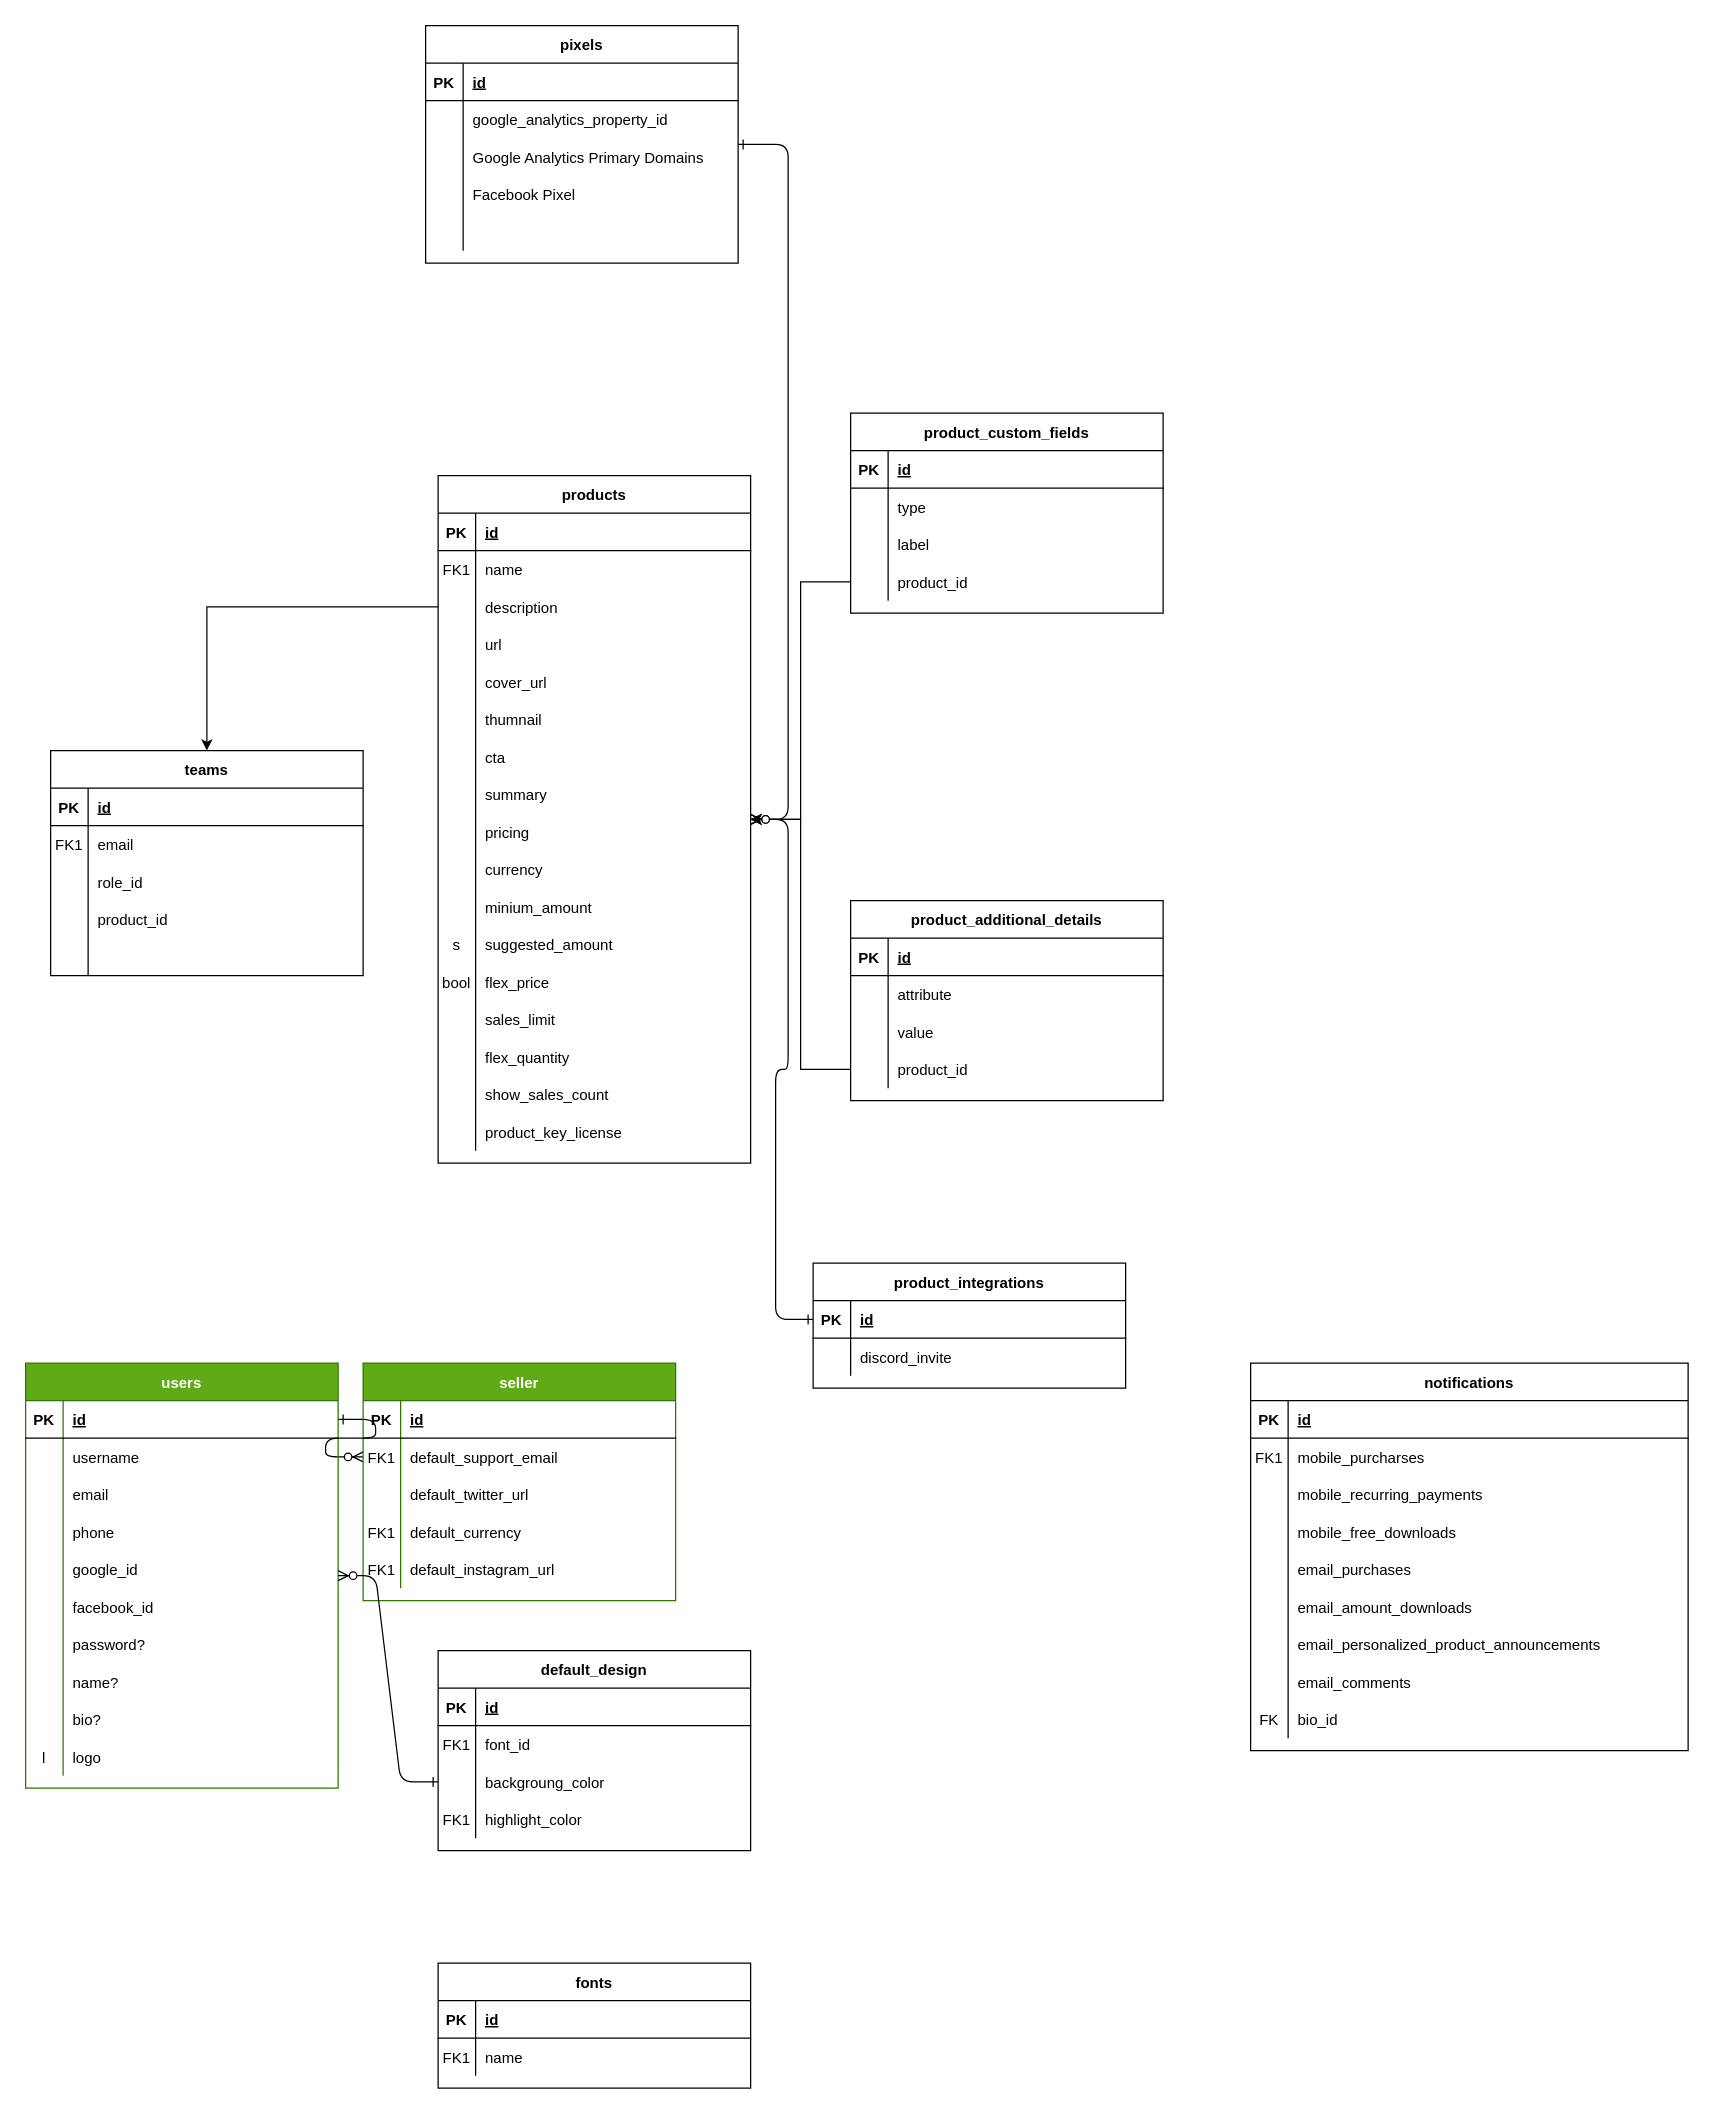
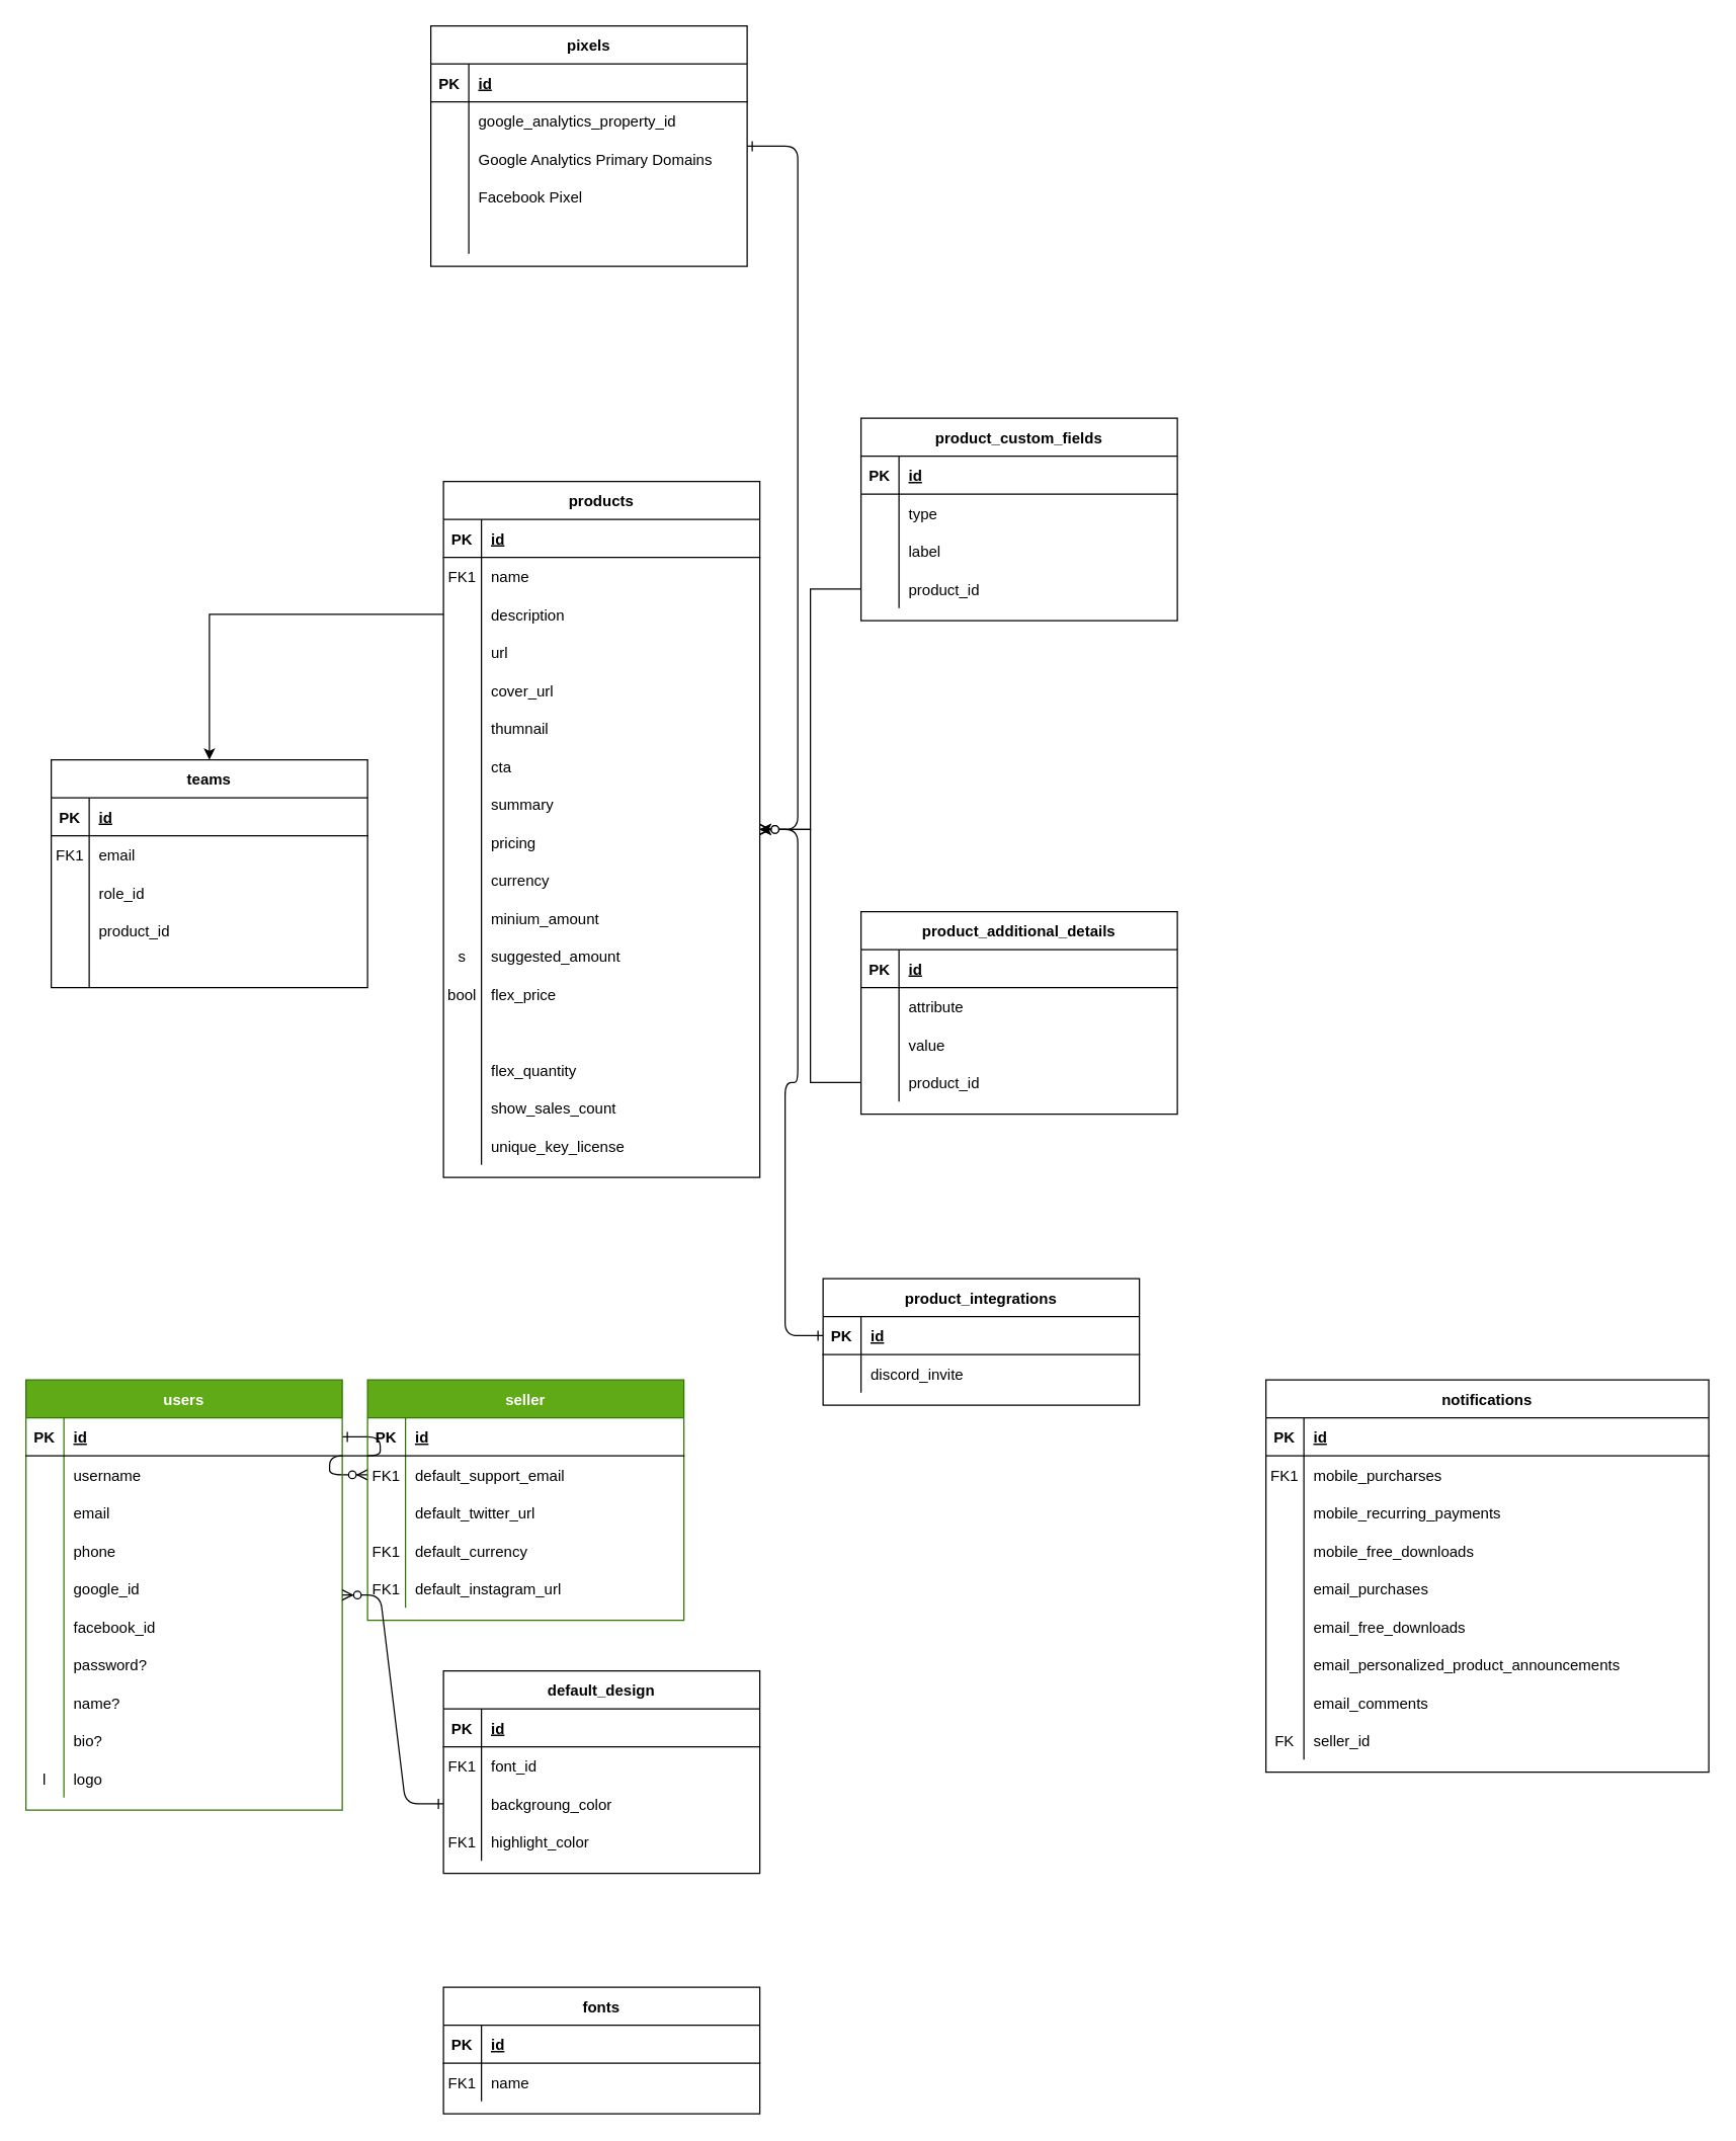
- <mxCell id="133" value="sales_limit" style="shape=partialRectangle;overflow=hidden;connectable=0;fillColor=none;top=0;left=0;bottom=0;right=0;align=left;spacingLeft=6;" parent="131" vertex="1"><mxGeometry x="30" width="220" height="30" as="geometry"><mxRectangle width="220" height="30" as="alternateBounds" /></mxGeometry></mxCell>
- <mxCell id="142" value="product_key_license" style="shape=partialRectangle;overflow=hidden;connectable=0;fillColor=none;top=0;left=0;bottom=0;right=0;align=left;spacingLeft=6;" parent="140" vertex="1"><mxGeometry x="30" width="220" height="30" as="geometry"><mxRectangle width="220" height="30" as="alternateBounds" /></mxGeometry></mxCell>
+ <mxCell id="142" value="unique_key_license" style="shape=partialRectangle;overflow=hidden;connectable=0;fillColor=none;top=0;left=0;bottom=0;right=0;align=left;spacingLeft=6;" parent="140" vertex="1"><mxGeometry x="30" width="220" height="30" as="geometry"><mxRectangle width="220" height="30" as="alternateBounds" /></mxGeometry></mxCell>
- <mxCell id="68" value="email_amount_downloads" style="shape=partialRectangle;overflow=hidden;connectable=0;fillColor=none;top=0;left=0;bottom=0;right=0;align=left;spacingLeft=6;" parent="66" vertex="1"><mxGeometry x="30" width="320" height="30" as="geometry"><mxRectangle width="320" height="30" as="alternateBounds" /></mxGeometry></mxCell>
+ <mxCell id="68" value="email_free_downloads" style="shape=partialRectangle;overflow=hidden;connectable=0;fillColor=none;top=0;left=0;bottom=0;right=0;align=left;spacingLeft=6;" parent="66" vertex="1"><mxGeometry x="30" width="320" height="30" as="geometry"><mxRectangle width="320" height="30" as="alternateBounds" /></mxGeometry></mxCell>
- <mxCell id="77" value="bio_id" style="shape=partialRectangle;overflow=hidden;connectable=0;fillColor=none;top=0;left=0;bottom=0;right=0;align=left;spacingLeft=6;" parent="75" vertex="1"><mxGeometry x="30" width="320" height="30" as="geometry"><mxRectangle width="320" height="30" as="alternateBounds" /></mxGeometry></mxCell>
+ <mxCell id="77" value="seller_id" style="shape=partialRectangle;overflow=hidden;connectable=0;fillColor=none;top=0;left=0;bottom=0;right=0;align=left;spacingLeft=6;" parent="75" vertex="1"><mxGeometry x="30" width="320" height="30" as="geometry"><mxRectangle width="320" height="30" as="alternateBounds" /></mxGeometry></mxCell>
